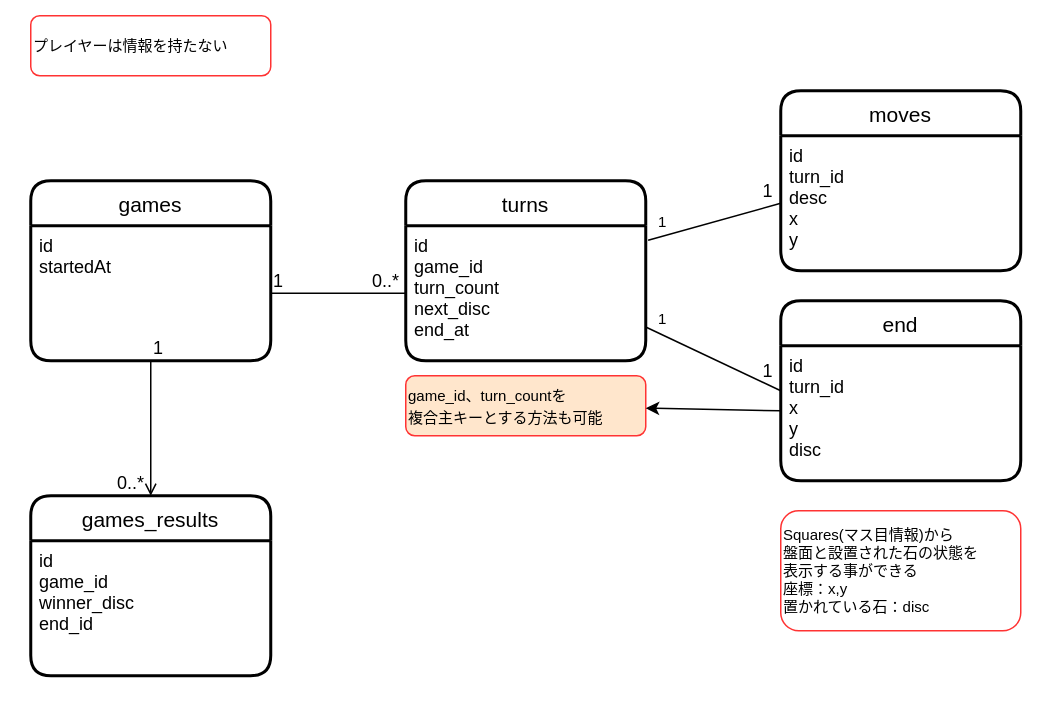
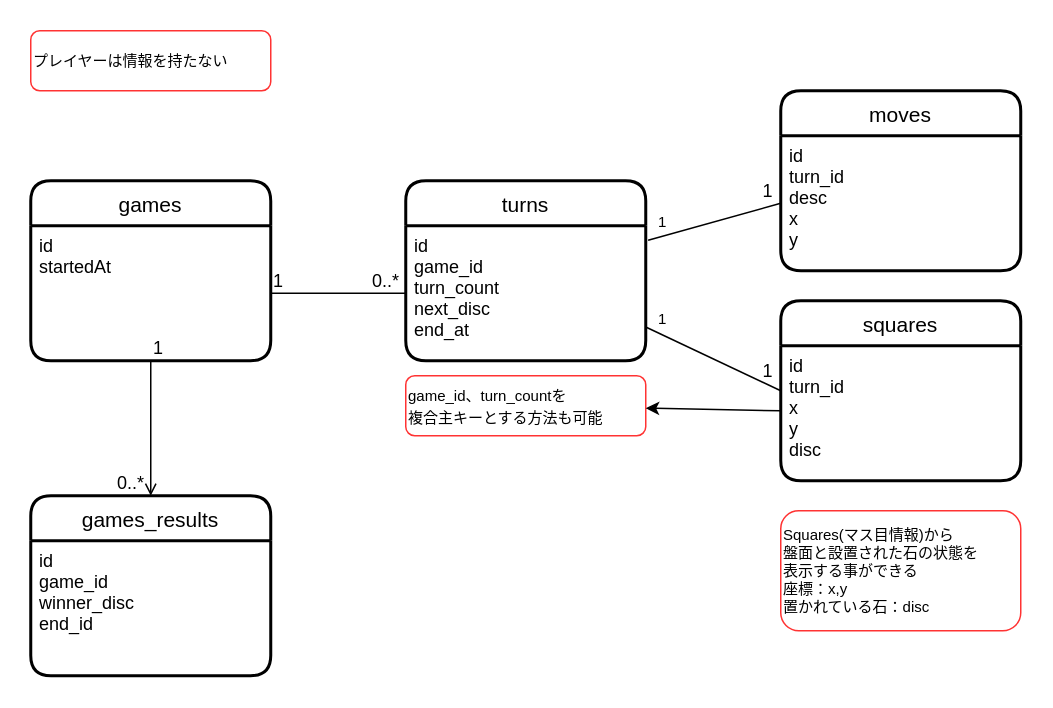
- <mxCell id="28" value="&lt;div&gt;&lt;span&gt;プレイヤーは情報を持たない&lt;/span&gt;&lt;/div&gt;" style="rounded=1;whiteSpace=wrap;html=1;fontSize=10;strokeColor=#FF3333;align=left;" vertex="1" parent="1"><mxGeometry x="20" y="10" width="160" height="40" as="geometry" /></mxCell>
+ <mxCell id="28" value="&lt;div&gt;&lt;span&gt;プレイヤーは情報を持たない&lt;/span&gt;&lt;/div&gt;" style="rounded=1;whiteSpace=wrap;html=1;fontSize=10;strokeColor=#FF3333;align=left;" vertex="1" parent="1"><mxGeometry x="20" y="20" width="160" height="40" as="geometry" /></mxCell>
- <mxCell id="17" value="end" style="swimlane;childLayout=stackLayout;horizontal=1;startSize=30;horizontalStack=0;rounded=1;fontSize=14;fontStyle=0;strokeWidth=2;resizeParent=0;resizeLast=1;shadow=0;dashed=0;align=center;" vertex="1" parent="1"><mxGeometry x="520" y="200" width="160" height="120" as="geometry" /></mxCell>
+ <mxCell id="17" value="squares" style="swimlane;childLayout=stackLayout;horizontal=1;startSize=30;horizontalStack=0;rounded=1;fontSize=14;fontStyle=0;strokeWidth=2;resizeParent=0;resizeLast=1;shadow=0;dashed=0;align=center;" vertex="1" parent="1"><mxGeometry x="520" y="200" width="160" height="120" as="geometry" /></mxCell>
- <mxCell id="16" value="&lt;span&gt;&lt;font style=&quot;font-size: 10px&quot;&gt;game_id、&lt;/font&gt;&lt;/span&gt;&lt;span&gt;&lt;font style=&quot;font-size: 10px&quot;&gt;turn_countを&lt;br&gt;複合主キーとする方法も可能&lt;/font&gt;&lt;br&gt;&lt;/span&gt;" style="rounded=1;whiteSpace=wrap;html=1;align=left;strokeColor=#FF3333;fillColor=#ffe6cc;" vertex="1" parent="1"><mxGeometry x="270" y="250" width="160" height="40" as="geometry" /></mxCell>
+ <mxCell id="16" value="&lt;span&gt;&lt;font style=&quot;font-size: 10px&quot;&gt;game_id、&lt;/font&gt;&lt;/span&gt;&lt;span&gt;&lt;font style=&quot;font-size: 10px&quot;&gt;turn_countを&lt;br&gt;複合主キーとする方法も可能&lt;/font&gt;&lt;br&gt;&lt;/span&gt;" style="rounded=1;whiteSpace=wrap;html=1;align=left;strokeColor=#FF3333;" vertex="1" parent="1"><mxGeometry x="270" y="250" width="160" height="40" as="geometry" /></mxCell>
